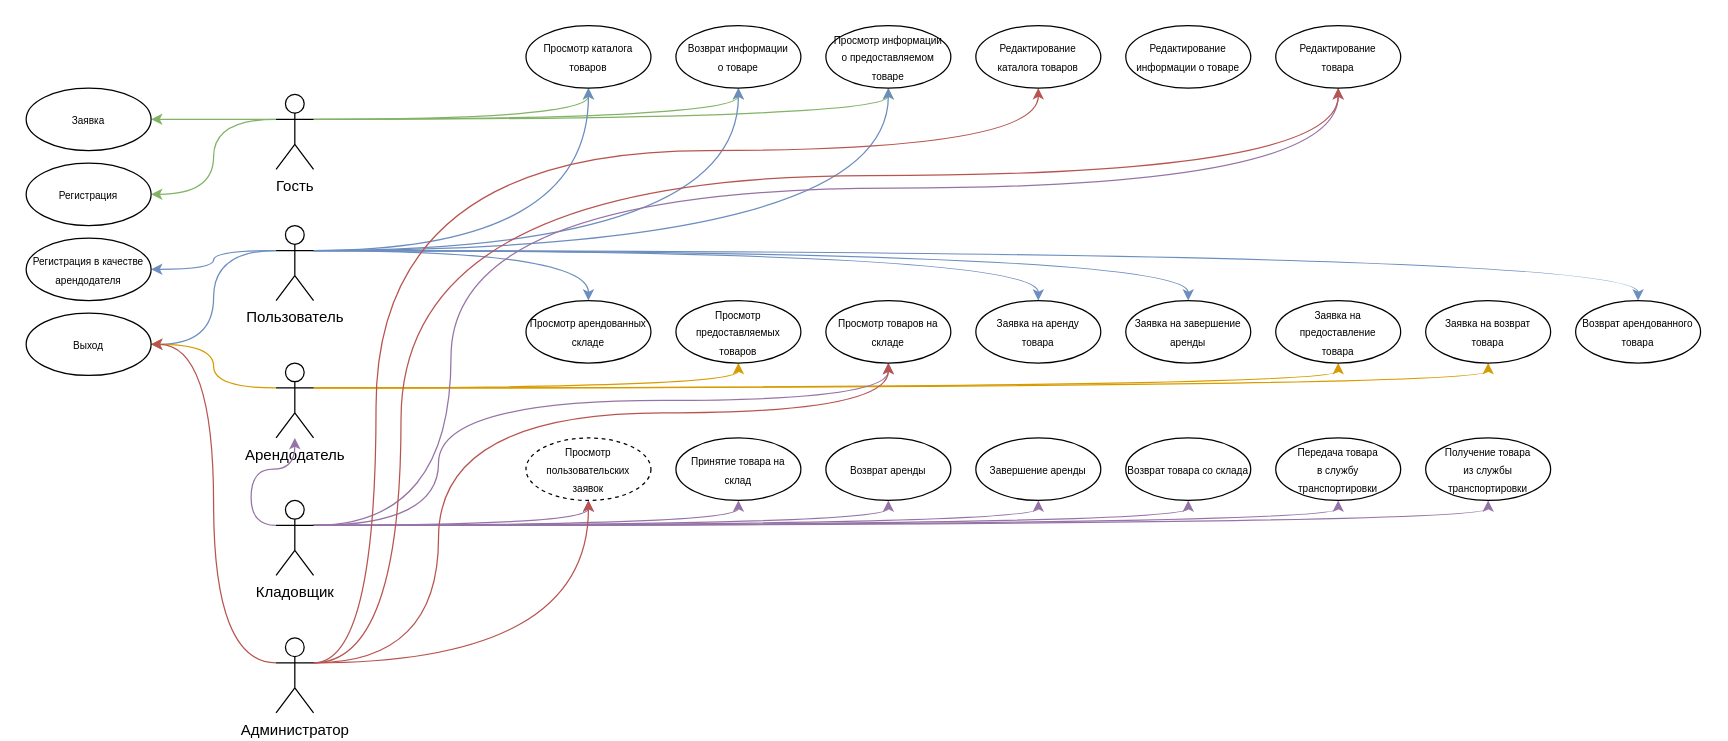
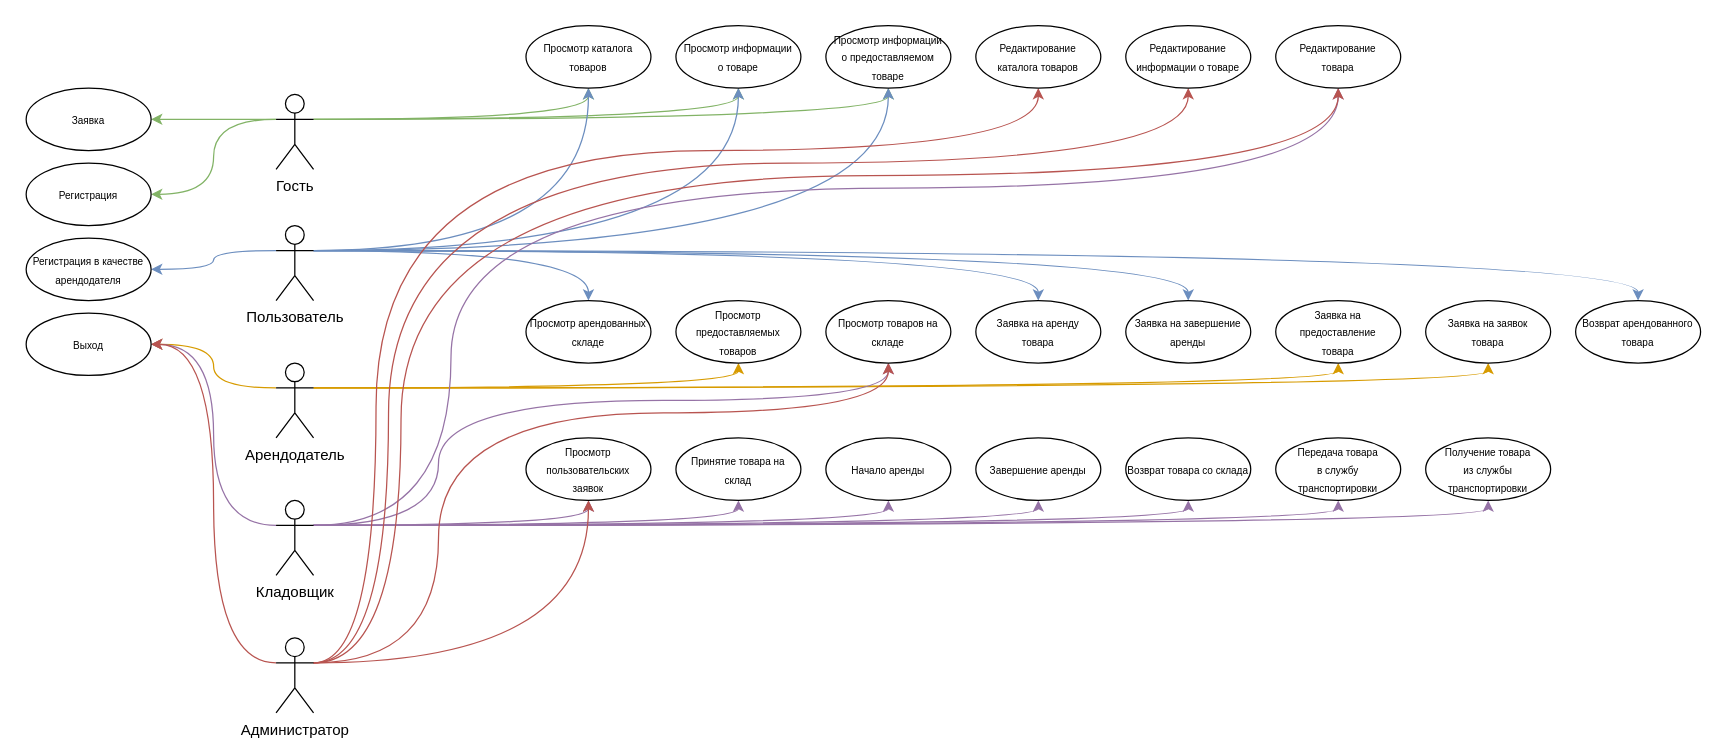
- <mxCell id="46" value="&lt;font style=&quot;font-size: 8px;&quot;&gt;Возврат информации&lt;/font&gt;&lt;div&gt;&lt;font style=&quot;font-size: 8px;&quot;&gt;о товаре&lt;/font&gt;&lt;/div&gt;" style="ellipse;whiteSpace=wrap;html=1;fillColor=none;strokeColor=default;" parent="1" vertex="1"><mxGeometry x="540" y="20" width="100" height="50" as="geometry" /></mxCell>
+ <mxCell id="46" value="&lt;font style=&quot;font-size: 8px;&quot;&gt;Просмотр информации&lt;/font&gt;&lt;div&gt;&lt;font style=&quot;font-size: 8px;&quot;&gt;о товаре&lt;/font&gt;&lt;/div&gt;" style="ellipse;whiteSpace=wrap;html=1;fillColor=none;strokeColor=default;" parent="1" vertex="1"><mxGeometry x="540" y="20" width="100" height="50" as="geometry" /></mxCell>
+ <mxCell id="36" style="edgeStyle=orthogonalEdgeStyle;curved=1;rounded=0;orthogonalLoop=1;jettySize=auto;html=1;exitX=1;exitY=0.333;exitDx=0;exitDy=0;exitPerimeter=0;entryX=0.5;entryY=1;entryDx=0;entryDy=0;strokeColor=#b85450;align=center;verticalAlign=middle;fontFamily=Helvetica;fontSize=11;fontColor=default;labelBackgroundColor=default;elbow=vertical;endArrow=classic;fillColor=#f8cecc;" parent="1" source="40" target="58" edge="1"><mxGeometry relative="1" as="geometry"><Array as="points"><mxPoint x="310" y="530" /><mxPoint x="310" y="130" /><mxPoint x="950" y="130" /></Array></mxGeometry></mxCell>
- <mxCell id="8" style="edgeStyle=orthogonalEdgeStyle;curved=1;rounded=0;orthogonalLoop=1;jettySize=auto;html=1;exitX=0;exitY=0.333;exitDx=0;exitDy=0;exitPerimeter=0;entryX=1;entryY=0.5;entryDx=0;entryDy=0;strokeColor=#6c8ebf;align=center;verticalAlign=middle;fontFamily=Helvetica;fontSize=11;fontColor=default;labelBackgroundColor=default;endArrow=classic;fillColor=#dae8fc;" parent="1" source="17" target="43" edge="1"><mxGeometry relative="1" as="geometry" /></mxCell>
- <mxCell id="55" value="&lt;span style=&quot;font-size: 8px;&quot;&gt;Заявка на возврат&lt;/span&gt;&lt;div&gt;&lt;span style=&quot;font-size: 8px;&quot;&gt;товара&lt;/span&gt;&lt;/div&gt;" style="ellipse;whiteSpace=wrap;html=1;fillColor=none;strokeColor=default;" parent="1" vertex="1"><mxGeometry x="1140" y="240" width="100" height="50" as="geometry" /></mxCell>
+ <mxCell id="55" value="&lt;span style=&quot;font-size: 8px;&quot;&gt;Заявка на заявок&lt;/span&gt;&lt;div&gt;&lt;span style=&quot;font-size: 8px;&quot;&gt;товара&lt;/span&gt;&lt;/div&gt;" style="ellipse;whiteSpace=wrap;html=1;fillColor=none;strokeColor=default;" parent="1" vertex="1"><mxGeometry x="1140" y="240" width="100" height="50" as="geometry" /></mxCell>
- <mxCell id="54" value="&lt;span style=&quot;font-size: 8px;&quot;&gt;Просмотр пользовательских&lt;/span&gt;&lt;div&gt;&lt;span style=&quot;font-size: 8px;&quot;&gt;заявок&lt;/span&gt;&lt;/div&gt;" style="ellipse;whiteSpace=wrap;html=1;fillColor=none;strokeColor=default;dashed=1;" parent="1" vertex="1"><mxGeometry x="420" y="350" width="100" height="50" as="geometry" /></mxCell>
+ <mxCell id="54" value="&lt;span style=&quot;font-size: 8px;&quot;&gt;Просмотр пользовательских&lt;/span&gt;&lt;div&gt;&lt;span style=&quot;font-size: 8px;&quot;&gt;заявок&lt;/span&gt;&lt;/div&gt;" style="ellipse;whiteSpace=wrap;html=1;fillColor=none;strokeColor=default;" parent="1" vertex="1"><mxGeometry x="420" y="350" width="100" height="50" as="geometry" /></mxCell>
- <mxCell id="51" value="&lt;span style=&quot;font-size: 8px;&quot;&gt;Возврат аренды&lt;/span&gt;" style="ellipse;whiteSpace=wrap;html=1;fillColor=none;strokeColor=default;" parent="1" vertex="1"><mxGeometry x="660" y="350" width="100" height="50" as="geometry" /></mxCell>
+ <mxCell id="51" value="&lt;span style=&quot;font-size: 8px;&quot;&gt;Начало аренды&lt;/span&gt;" style="ellipse;whiteSpace=wrap;html=1;fillColor=none;strokeColor=default;" parent="1" vertex="1"><mxGeometry x="660" y="350" width="100" height="50" as="geometry" /></mxCell>
- <mxCell id="23" style="edgeStyle=orthogonalEdgeStyle;curved=1;rounded=0;orthogonalLoop=1;jettySize=auto;html=1;exitX=0;exitY=0.333;exitDx=0;exitDy=0;exitPerimeter=0;strokeColor=#9673a6;align=center;verticalAlign=middle;fontFamily=Helvetica;fontSize=11;fontColor=default;labelBackgroundColor=default;endArrow=classic;fillColor=#e1d5e7;" parent="1" source="33" target="22" edge="1"><mxGeometry relative="1" as="geometry" /></mxCell>
+ <mxCell id="23" style="edgeStyle=orthogonalEdgeStyle;curved=1;rounded=0;orthogonalLoop=1;jettySize=auto;html=1;exitX=0;exitY=0.333;exitDx=0;exitDy=0;exitPerimeter=0;entryX=1;entryY=0.5;entryDx=0;entryDy=0;strokeColor=#9673a6;align=center;verticalAlign=middle;fontFamily=Helvetica;fontSize=11;fontColor=default;labelBackgroundColor=default;endArrow=classic;fillColor=#e1d5e7;" parent="1" source="33" target="43" edge="1"><mxGeometry relative="1" as="geometry" /></mxCell>
